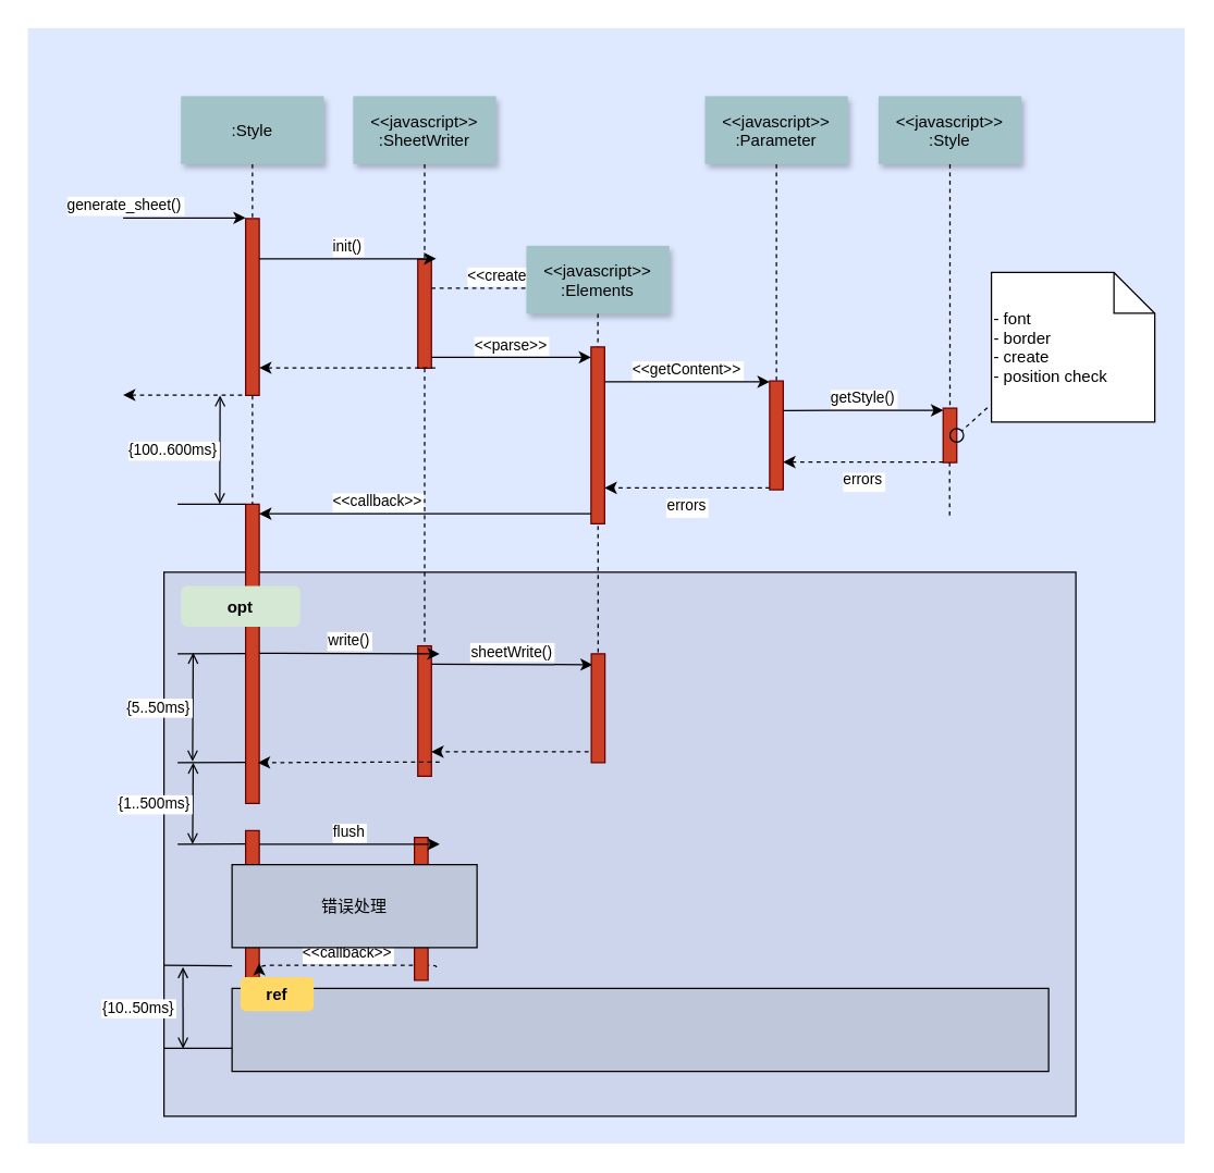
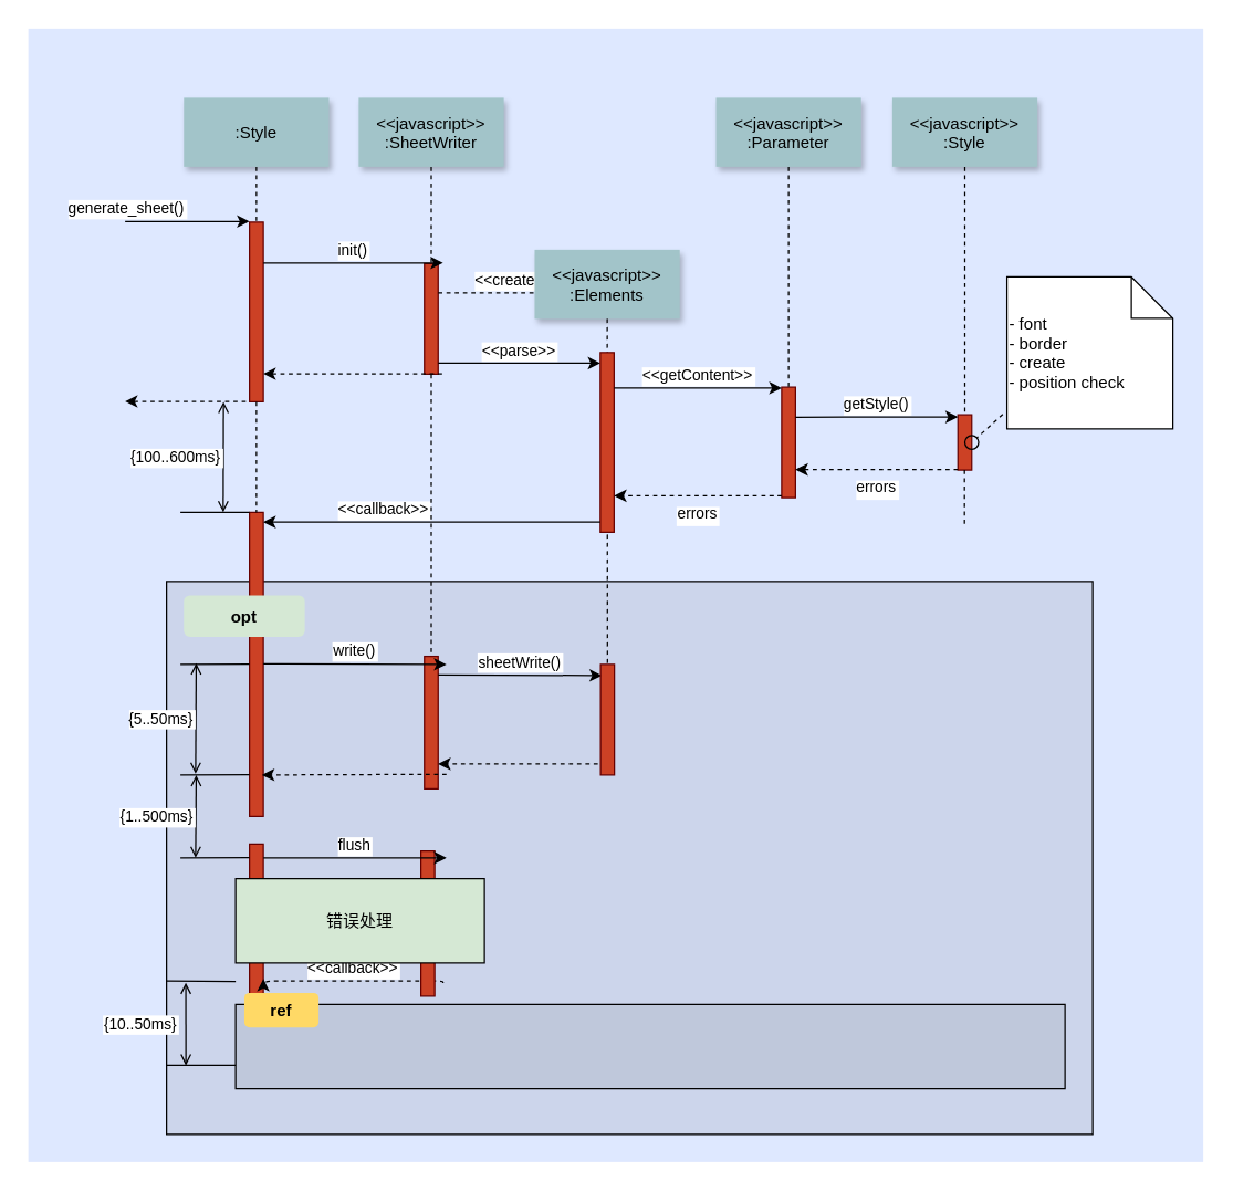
- <mxCell id="60" value="错误处理" style="fillColor=#BFC8DB" parent="1" vertex="1"><mxGeometry x="170" y="635" width="180" height="61" as="geometry" /></mxCell>
+ <mxCell id="60" value="错误处理" style="fillColor=#d5e8d4;" parent="1" vertex="1"><mxGeometry x="170" y="635" width="180" height="61" as="geometry" /></mxCell>
